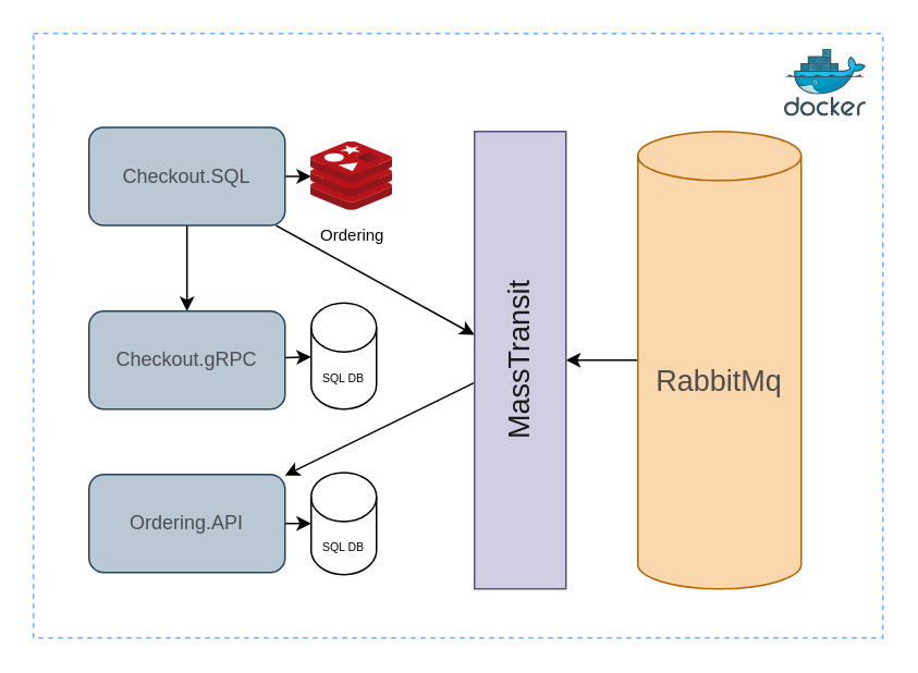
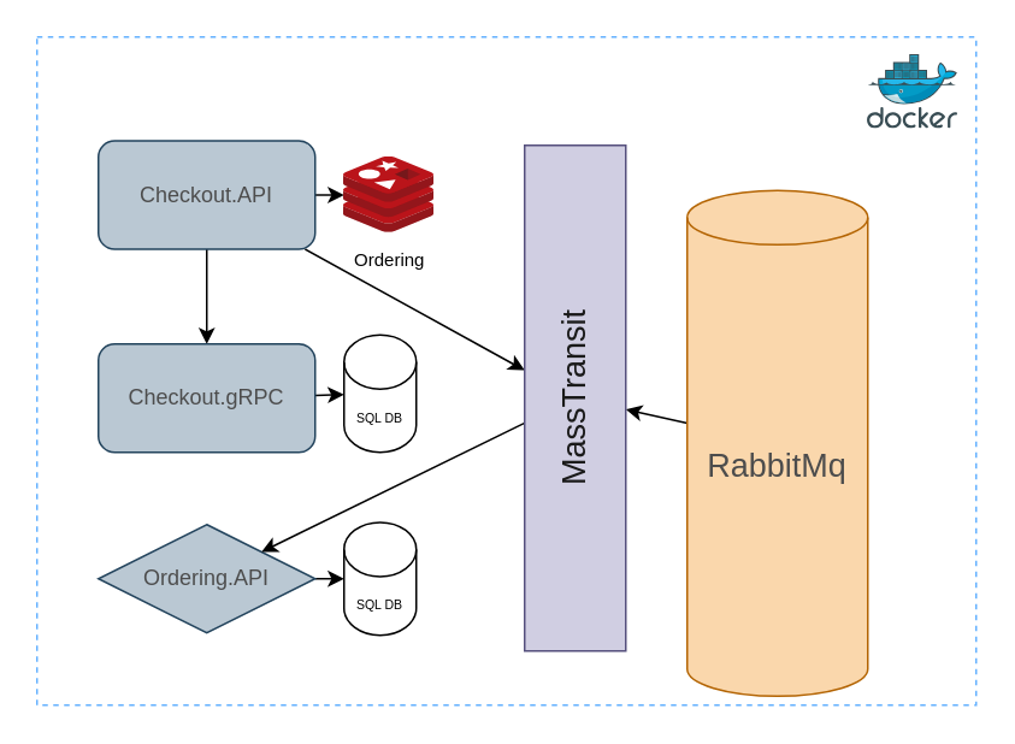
- <mxCell id="6" value="&lt;font color=&quot;#4d4d4d&quot;&gt;Checkout.SQL&lt;/font&gt;" style="whiteSpace=wrap;html=1;fillColor=#bac8d3;strokeColor=#23445d;rounded=1;" vertex="1" parent="1"><mxGeometry x="54" y="77.5" width="120" height="60" as="geometry" /></mxCell>
+ <mxCell id="6" value="&lt;font color=&quot;#4d4d4d&quot;&gt;Checkout.API&lt;/font&gt;" style="whiteSpace=wrap;html=1;fillColor=#bac8d3;strokeColor=#23445d;rounded=1;" vertex="1" parent="1"><mxGeometry x="54" y="77.5" width="120" height="60" as="geometry" /></mxCell>
- <mxCell id="14" value="&lt;font style=&quot;font-size: 18px&quot; color=&quot;#4d4d4d&quot;&gt;RabbitMq&lt;/font&gt;" style="shape=cylinder3;whiteSpace=wrap;html=1;boundedLbl=1;backgroundOutline=1;size=15;rounded=1;fontFamily=Helvetica;fontSize=7;fillColor=#fad7ac;strokeColor=#b46504;" vertex="1" parent="1"><mxGeometry x="390" y="80" width="100" height="280" as="geometry" /></mxCell>
+ <mxCell id="14" value="&lt;font style=&quot;font-size: 18px&quot; color=&quot;#4d4d4d&quot;&gt;RabbitMq&lt;/font&gt;" style="shape=cylinder3;whiteSpace=wrap;html=1;boundedLbl=1;backgroundOutline=1;size=15;rounded=1;fontFamily=Helvetica;fontSize=7;fillColor=#fad7ac;strokeColor=#b46504;" vertex="1" parent="1"><mxGeometry x="380" y="105" width="100" height="280" as="geometry" /></mxCell>
- <mxCell id="10" value="&lt;font color=&quot;#4d4d4d&quot;&gt;Ordering.API&lt;/font&gt;" style="whiteSpace=wrap;html=1;fillColor=#bac8d3;strokeColor=#23445d;rounded=1;" vertex="1" parent="1"><mxGeometry x="54" y="290" width="120" height="60" as="geometry" /></mxCell>
+ <mxCell id="10" value="&lt;font color=&quot;#4d4d4d&quot;&gt;Ordering.API&lt;/font&gt;" style="rhombus;whiteSpace=wrap;html=1;fillColor=#bac8d3;strokeColor=#23445d;" vertex="1" parent="1"><mxGeometry x="54" y="290" width="120" height="60" as="geometry" /></mxCell>
